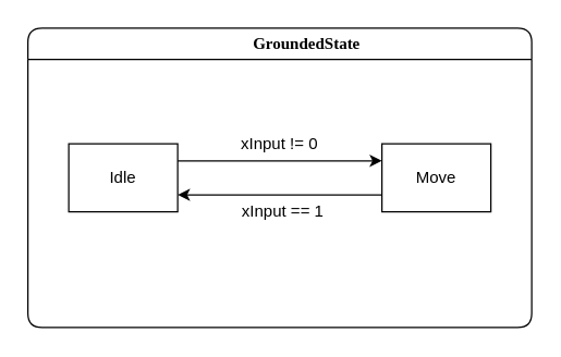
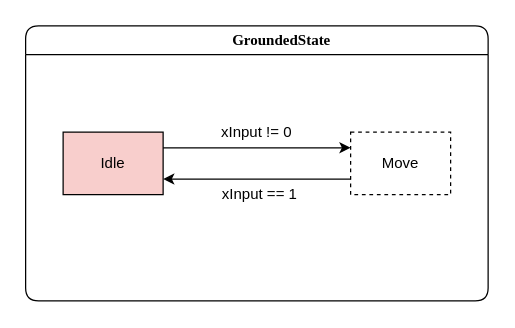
- <mxCell id="3" value="Idle" style="rounded=0;whiteSpace=wrap;html=1;" vertex="1" parent="2"><mxGeometry x="30" y="85" width="80" height="50" as="geometry" /></mxCell>
+ <mxCell id="3" value="Idle" style="rounded=0;whiteSpace=wrap;html=1;fillColor=#f8cecc;" vertex="1" parent="2"><mxGeometry x="30" y="85" width="80" height="50" as="geometry" /></mxCell>
- <mxCell id="4" value="Move" style="rounded=0;whiteSpace=wrap;html=1;" vertex="1" parent="2"><mxGeometry x="260" y="85" width="80" height="50" as="geometry" /></mxCell>
+ <mxCell id="4" value="Move" style="rounded=0;whiteSpace=wrap;html=1;dashed=1;" vertex="1" parent="2"><mxGeometry x="260" y="85" width="80" height="50" as="geometry" /></mxCell>
